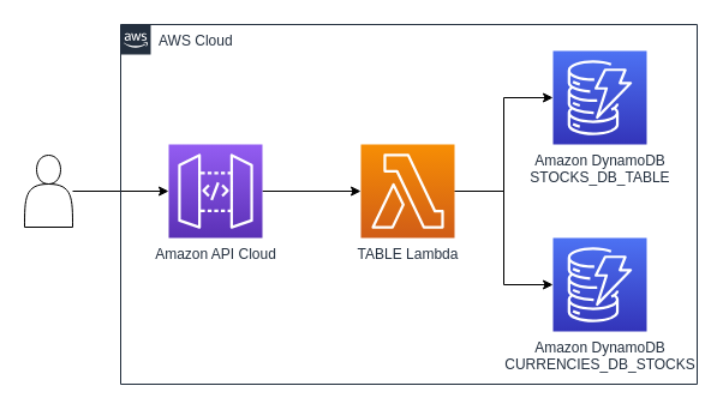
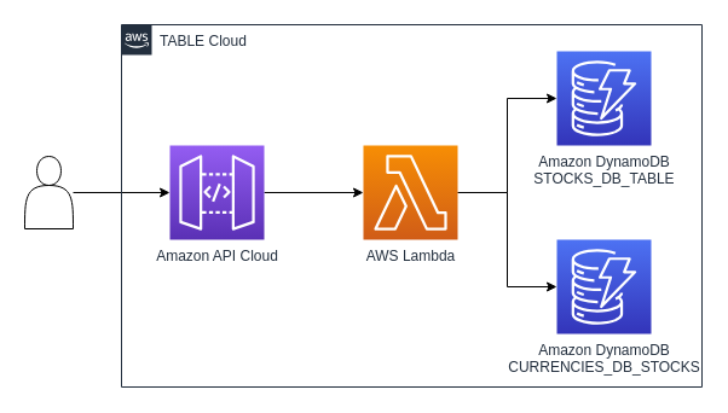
- <mxCell id="11" value="AWS Cloud" style="points=[[0,0],[0.25,0],[0.5,0],[0.75,0],[1,0],[1,0.25],[1,0.5],[1,0.75],[1,1],[0.75,1],[0.5,1],[0.25,1],[0,1],[0,0.75],[0,0.5],[0,0.25]];outlineConnect=0;gradientColor=none;html=1;whiteSpace=wrap;fontSize=12;fontStyle=0;container=1;pointerEvents=0;collapsible=0;recursiveResize=0;shape=mxgraph.aws4.group;grIcon=mxgraph.aws4.group_aws_cloud_alt;strokeColor=#232F3E;fillColor=none;verticalAlign=top;align=left;spacingLeft=30;fontColor=#232F3E;dashed=0;" vertex="1" parent="1"><mxGeometry x="100" y="20" width="480" height="300" as="geometry" /></mxCell>
+ <mxCell id="11" value="TABLE Cloud" style="points=[[0,0],[0.25,0],[0.5,0],[0.75,0],[1,0],[1,0.25],[1,0.5],[1,0.75],[1,1],[0.75,1],[0.5,1],[0.25,1],[0,1],[0,0.75],[0,0.5],[0,0.25]];outlineConnect=0;gradientColor=none;html=1;whiteSpace=wrap;fontSize=12;fontStyle=0;container=1;pointerEvents=0;collapsible=0;recursiveResize=0;shape=mxgraph.aws4.group;grIcon=mxgraph.aws4.group_aws_cloud_alt;strokeColor=#232F3E;fillColor=none;verticalAlign=top;align=left;spacingLeft=30;fontColor=#232F3E;dashed=0;" vertex="1" parent="1"><mxGeometry x="100" y="20" width="480" height="300" as="geometry" /></mxCell>
- <mxCell id="8" value="TABLE Lambda" style="points=[[0,0,0],[0.25,0,0],[0.5,0,0],[0.75,0,0],[1,0,0],[0,1,0],[0.25,1,0],[0.5,1,0],[0.75,1,0],[1,1,0],[0,0.25,0],[0,0.5,0],[0,0.75,0],[1,0.25,0],[1,0.5,0],[1,0.75,0]];outlineConnect=0;fontColor=#232F3E;gradientColor=#F78E04;gradientDirection=north;fillColor=#D05C17;strokeColor=#ffffff;dashed=0;verticalLabelPosition=bottom;verticalAlign=top;align=center;html=1;fontSize=12;fontStyle=0;aspect=fixed;shape=mxgraph.aws4.resourceIcon;resIcon=mxgraph.aws4.lambda;" vertex="1" parent="1"><mxGeometry x="300" y="120" width="78" height="78" as="geometry" /></mxCell>
+ <mxCell id="8" value="AWS Lambda" style="points=[[0,0,0],[0.25,0,0],[0.5,0,0],[0.75,0,0],[1,0,0],[0,1,0],[0.25,1,0],[0.5,1,0],[0.75,1,0],[1,1,0],[0,0.25,0],[0,0.5,0],[0,0.75,0],[1,0.25,0],[1,0.5,0],[1,0.75,0]];outlineConnect=0;fontColor=#232F3E;gradientColor=#F78E04;gradientDirection=north;fillColor=#D05C17;strokeColor=#ffffff;dashed=0;verticalLabelPosition=bottom;verticalAlign=top;align=center;html=1;fontSize=12;fontStyle=0;aspect=fixed;shape=mxgraph.aws4.resourceIcon;resIcon=mxgraph.aws4.lambda;" vertex="1" parent="1"><mxGeometry x="300" y="120" width="78" height="78" as="geometry" /></mxCell>
